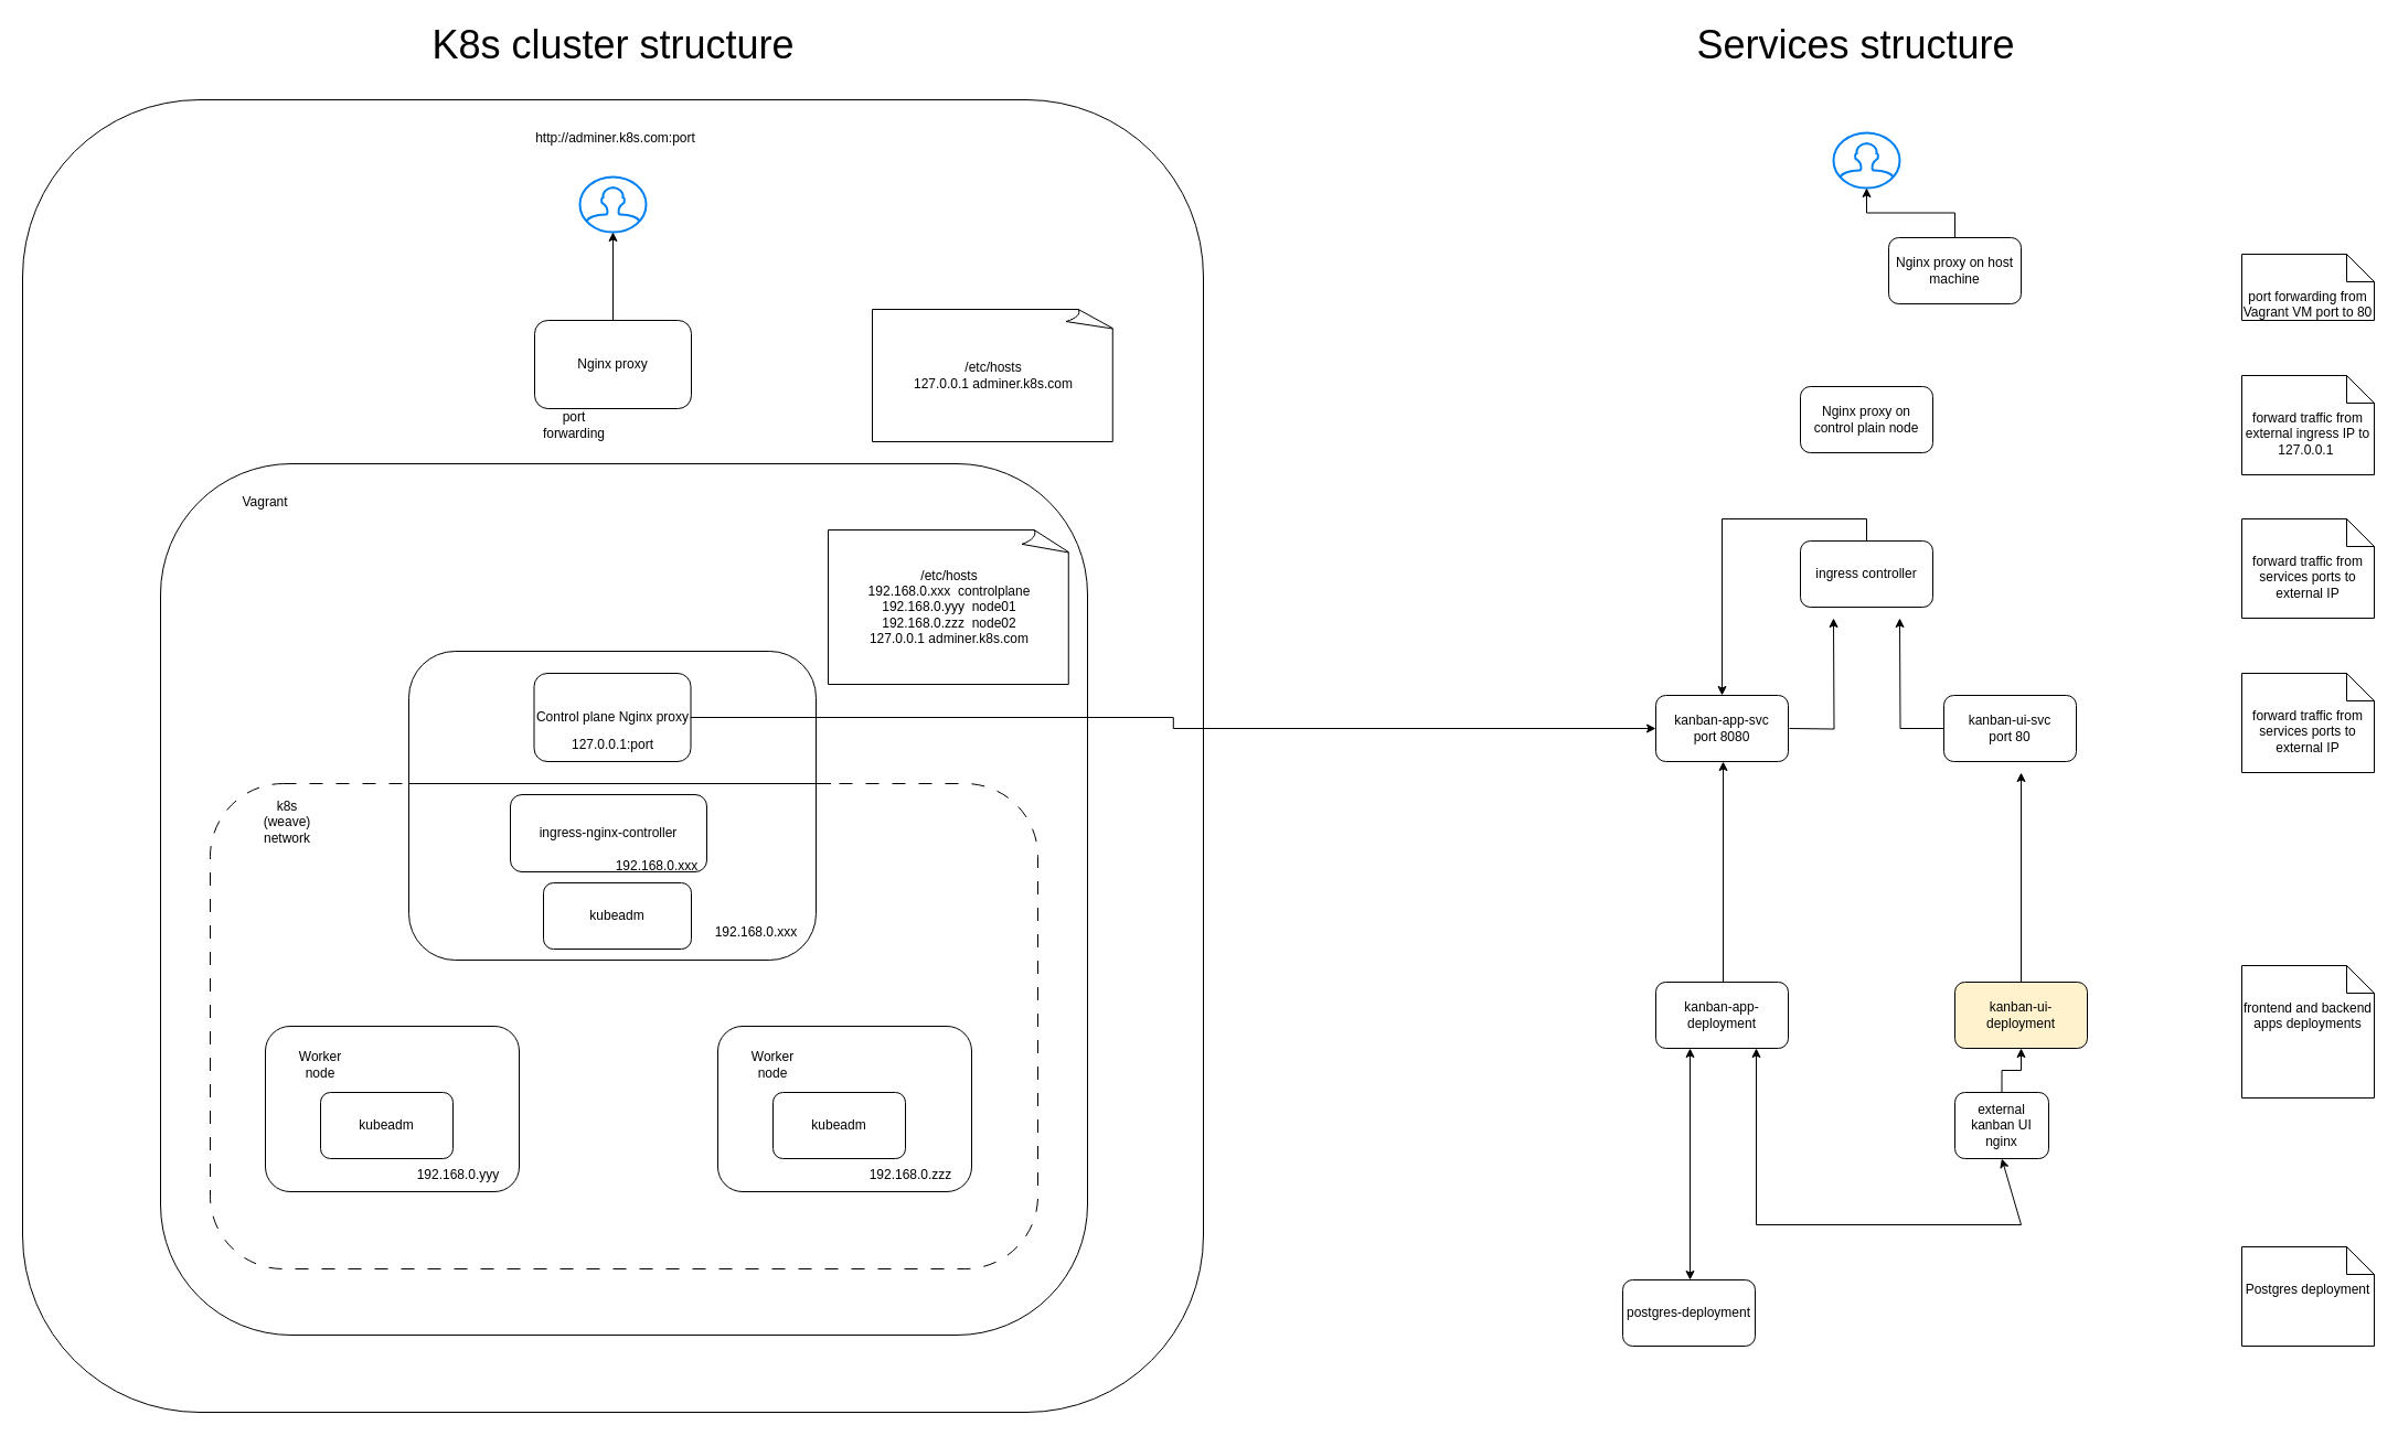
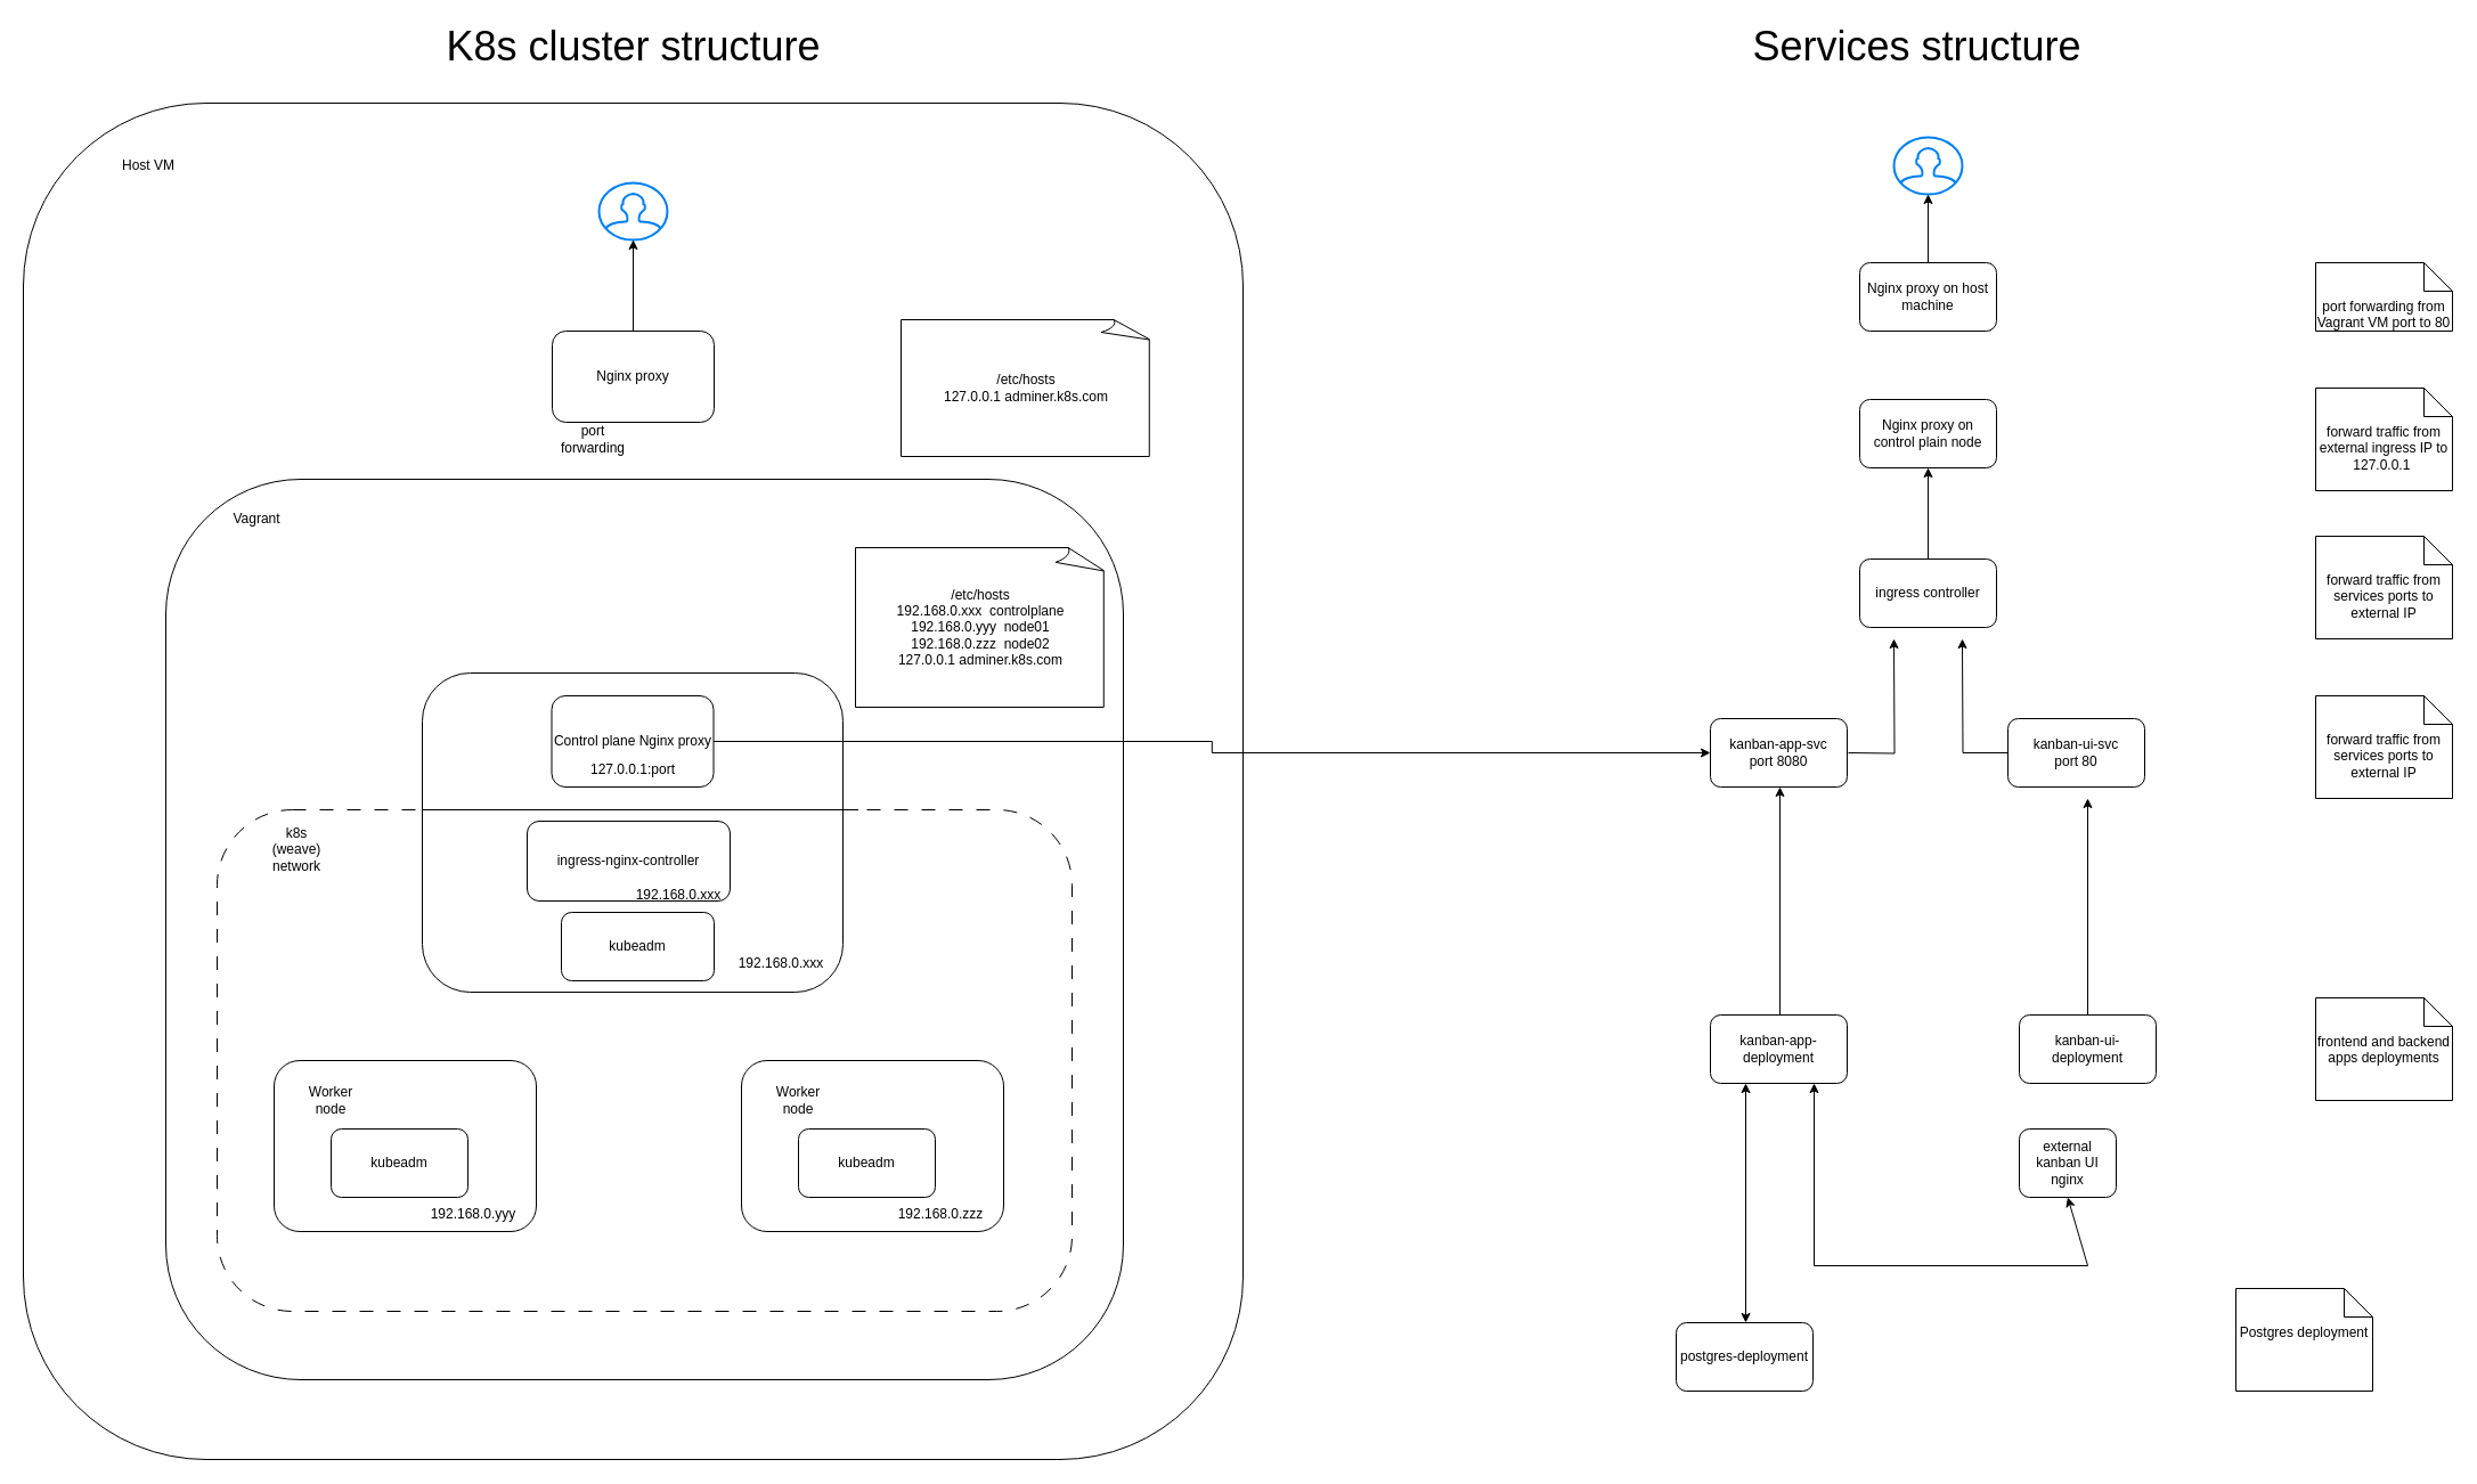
- <mxCell id="31" value="http://adminer.k8s.com:port" style="text;html=1;align=center;verticalAlign=middle;whiteSpace=wrap;rounded=0;" parent="1" vertex="1"><mxGeometry x="450" y="110" width="215" height="30" as="geometry" /></mxCell>
+ <mxCell id="27" value="Host VM" style="text;html=1;align=center;verticalAlign=middle;whiteSpace=wrap;rounded=0;" parent="1" vertex="1"><mxGeometry x="100" y="130" width="60" height="30" as="geometry" /></mxCell>
- <mxCell id="36" value="Nginx proxy on host machine" style="rounded=1;whiteSpace=wrap;html=1;" vertex="1" parent="1"><mxGeometry x="1711" y="215" width="120" height="60" as="geometry" /></mxCell>
+ <mxCell id="36" value="Nginx proxy on host machine" style="rounded=1;whiteSpace=wrap;html=1;" vertex="1" parent="1"><mxGeometry x="1631" y="230" width="120" height="60" as="geometry" /></mxCell>
- <mxCell id="10" value="Vagrant" style="text;html=1;align=center;verticalAlign=middle;whiteSpace=wrap;rounded=0;" parent="1" vertex="1"><mxGeometry x="210" y="440" width="60" height="30" as="geometry" /></mxCell>
+ <mxCell id="10" value="Vagrant" style="text;html=1;align=center;verticalAlign=middle;whiteSpace=wrap;rounded=0;" parent="1" vertex="1"><mxGeometry x="195" y="440" width="60" height="30" as="geometry" /></mxCell>
- <mxCell id="40" style="edgeStyle=orthogonalEdgeStyle;rounded=0;orthogonalLoop=1;jettySize=auto;html=1;exitX=0.5;exitY=0;exitDx=0;exitDy=0;" edge="1" parent="1" source="41" target="44"><mxGeometry relative="1" as="geometry" /></mxCell>
+ <mxCell id="40" style="edgeStyle=orthogonalEdgeStyle;rounded=0;orthogonalLoop=1;jettySize=auto;html=1;exitX=0.5;exitY=0;exitDx=0;exitDy=0;" edge="1" parent="1" source="41" target="38"><mxGeometry relative="1" as="geometry" /></mxCell>
- <mxCell id="51" value="kanban-ui-deployment" style="rounded=1;whiteSpace=wrap;html=1;fillColor=#fff2cc;" vertex="1" parent="1"><mxGeometry x="1771" y="890" width="120" height="60" as="geometry" /></mxCell>
+ <mxCell id="51" value="kanban-ui-deployment" style="rounded=1;whiteSpace=wrap;html=1;" vertex="1" parent="1"><mxGeometry x="1771" y="890" width="120" height="60" as="geometry" /></mxCell>
- <mxCell id="57" value="frontend and backend apps deployments" style="shape=note2;boundedLbl=1;whiteSpace=wrap;html=1;size=25;verticalAlign=top;align=center;" vertex="1" parent="1"><mxGeometry x="2031" y="875" width="120" height="120" as="geometry" /></mxCell>
+ <mxCell id="57" value="frontend and backend apps deployments" style="shape=note2;boundedLbl=1;whiteSpace=wrap;html=1;size=25;verticalAlign=top;align=center;" vertex="1" parent="1"><mxGeometry x="2031" y="875" width="120" height="90" as="geometry" /></mxCell>
- <mxCell id="53" style="edgeStyle=orthogonalEdgeStyle;rounded=0;orthogonalLoop=1;jettySize=auto;html=1;" edge="1" parent="1" source="54" target="51"><mxGeometry relative="1" as="geometry" /></mxCell>
- <mxCell id="58" value="Postgres deployment" style="shape=note2;boundedLbl=1;whiteSpace=wrap;html=1;size=25;verticalAlign=top;align=center;" vertex="1" parent="1"><mxGeometry x="2031" y="1130" width="120" height="90" as="geometry" /></mxCell>
+ <mxCell id="58" value="Postgres deployment" style="shape=note2;boundedLbl=1;whiteSpace=wrap;html=1;size=25;verticalAlign=top;align=center;" vertex="1" parent="1"><mxGeometry x="1961" y="1130" width="120" height="90" as="geometry" /></mxCell>
